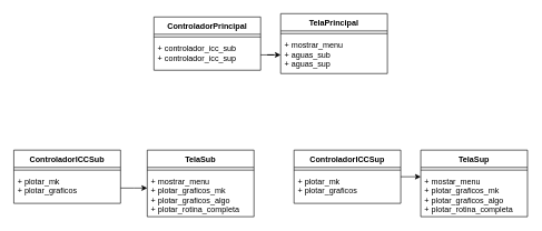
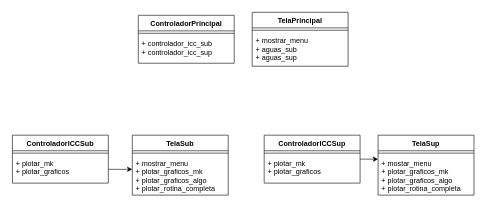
- <mxCell id="21" style="edgeStyle=orthogonalEdgeStyle;rounded=0;orthogonalLoop=1;jettySize=auto;html=1;" parent="1" source="4" target="10" edge="1"><mxGeometry relative="1" as="geometry" /></mxCell>
